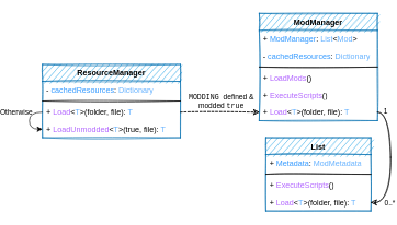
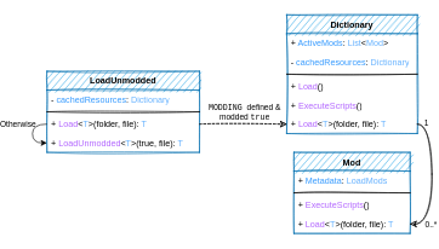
- <mxCell id="9" value="ModManager" style="swimlane;fontStyle=1;align=center;verticalAlign=top;childLayout=stackLayout;horizontal=1;startSize=26;horizontalStack=0;resizeParent=1;resizeParentMax=0;resizeLast=0;collapsible=1;marginBottom=0;shadow=0;glass=0;fillColor=#1ba1e2;strokeColor=#006EAF;sketch=1;labelBorderColor=none;labelBackgroundColor=none;hachureGap=7;rounded=0;" parent="1" vertex="1"><mxGeometry x="350" y="20" width="180" height="164" as="geometry"><mxRectangle x="420" y="630" width="110" height="26" as="alternateBounds" /></mxGeometry></mxCell>
+ <mxCell id="9" value="Dictionary" style="swimlane;fontStyle=1;align=center;verticalAlign=top;childLayout=stackLayout;horizontal=1;startSize=26;horizontalStack=0;resizeParent=1;resizeParentMax=0;resizeLast=0;collapsible=1;marginBottom=0;shadow=0;glass=0;fillColor=#1ba1e2;strokeColor=#006EAF;sketch=1;labelBorderColor=none;labelBackgroundColor=none;hachureGap=7;rounded=0;" parent="1" vertex="1"><mxGeometry x="350" y="20" width="180" height="164" as="geometry"><mxRectangle x="420" y="630" width="110" height="26" as="alternateBounds" /></mxGeometry></mxCell>
- <mxCell id="10" value="+ &lt;font color=&quot;#3399ff&quot;&gt;ModManager&lt;/font&gt;: &lt;font color=&quot;#66b2ff&quot;&gt;List&lt;/font&gt;&amp;lt;&lt;font color=&quot;#66b2ff&quot;&gt;Mod&lt;/font&gt;&amp;gt;" style="text;strokeColor=none;fillColor=none;align=left;verticalAlign=top;spacingLeft=4;spacingRight=4;overflow=hidden;rotatable=0;points=[[0,0.5],[1,0.5]];portConstraint=eastwest;sketch=1;html=1;" parent="9" vertex="1"><mxGeometry y="26" width="180" height="26" as="geometry" /></mxCell>
+ <mxCell id="10" value="+ &lt;font color=&quot;#3399ff&quot;&gt;ActiveMods&lt;/font&gt;: &lt;font color=&quot;#66b2ff&quot;&gt;List&lt;/font&gt;&amp;lt;&lt;font color=&quot;#66b2ff&quot;&gt;Mod&lt;/font&gt;&amp;gt;" style="text;strokeColor=none;fillColor=none;align=left;verticalAlign=top;spacingLeft=4;spacingRight=4;overflow=hidden;rotatable=0;points=[[0,0.5],[1,0.5]];portConstraint=eastwest;sketch=1;html=1;" parent="9" vertex="1"><mxGeometry y="26" width="180" height="26" as="geometry" /></mxCell>
- <mxCell id="2" value="ResourceManager" style="swimlane;fontStyle=1;align=center;verticalAlign=top;childLayout=stackLayout;horizontal=1;startSize=26;horizontalStack=0;resizeParent=1;resizeParentMax=0;resizeLast=0;collapsible=1;marginBottom=0;shadow=0;glass=0;fillColor=#1ba1e2;strokeColor=#006EAF;sketch=1;arcSize=2;hachureGap=7;" parent="1" vertex="1"><mxGeometry x="20" y="98" width="210" height="112" as="geometry" /></mxCell>
+ <mxCell id="2" value="LoadUnmodded" style="swimlane;fontStyle=1;align=center;verticalAlign=top;childLayout=stackLayout;horizontal=1;startSize=26;horizontalStack=0;resizeParent=1;resizeParentMax=0;resizeLast=0;collapsible=1;marginBottom=0;shadow=0;glass=0;fillColor=#1ba1e2;strokeColor=#006EAF;sketch=1;arcSize=2;hachureGap=7;" parent="1" vertex="1"><mxGeometry x="20" y="98" width="210" height="112" as="geometry" /></mxCell>
- <mxCell id="13" value="+ &lt;font color=&quot;#b266ff&quot;&gt;LoadMods&lt;/font&gt;()" style="text;strokeColor=none;fillColor=none;align=left;verticalAlign=top;spacingLeft=4;spacingRight=4;overflow=hidden;rotatable=0;points=[[0,0.5],[1,0.5]];portConstraint=eastwest;sketch=1;html=1;" parent="9" vertex="1"><mxGeometry y="86" width="180" height="26" as="geometry" /></mxCell>
+ <mxCell id="13" value="+ &lt;font color=&quot;#b266ff&quot;&gt;Load&lt;/font&gt;()" style="text;strokeColor=none;fillColor=none;align=left;verticalAlign=top;spacingLeft=4;spacingRight=4;overflow=hidden;rotatable=0;points=[[0,0.5],[1,0.5]];portConstraint=eastwest;sketch=1;html=1;" parent="9" vertex="1"><mxGeometry y="86" width="180" height="26" as="geometry" /></mxCell>
- <mxCell id="18" value="List" style="swimlane;fontStyle=1;align=center;verticalAlign=top;childLayout=stackLayout;horizontal=1;startSize=26;horizontalStack=0;resizeParent=1;resizeParentMax=0;resizeLast=0;collapsible=1;marginBottom=0;shadow=0;glass=0;fillColor=#1ba1e2;strokeColor=#006EAF;sketch=1;hachureGap=7;" parent="1" vertex="1"><mxGeometry x="360" y="210" width="160" height="112" as="geometry"><mxRectangle x="420" y="630" width="110" height="26" as="alternateBounds" /></mxGeometry></mxCell>
+ <mxCell id="18" value="Mod" style="swimlane;fontStyle=1;align=center;verticalAlign=top;childLayout=stackLayout;horizontal=1;startSize=26;horizontalStack=0;resizeParent=1;resizeParentMax=0;resizeLast=0;collapsible=1;marginBottom=0;shadow=0;glass=0;fillColor=#1ba1e2;strokeColor=#006EAF;sketch=1;hachureGap=7;" parent="1" vertex="1"><mxGeometry x="360" y="210" width="160" height="112" as="geometry"><mxRectangle x="420" y="630" width="110" height="26" as="alternateBounds" /></mxGeometry></mxCell>
- <mxCell id="19" value="+ &lt;font color=&quot;#3399ff&quot;&gt;Metadata&lt;/font&gt;: &lt;font color=&quot;#66b2ff&quot;&gt;ModMetadata&lt;/font&gt;" style="text;strokeColor=none;fillColor=none;align=left;verticalAlign=top;spacingLeft=4;spacingRight=4;overflow=hidden;rotatable=0;points=[[0,0.5],[1,0.5]];portConstraint=eastwest;sketch=1;labelBorderColor=none;labelBackgroundColor=none;html=1;" parent="18" vertex="1"><mxGeometry y="26" width="160" height="26" as="geometry" /></mxCell>
+ <mxCell id="19" value="+ &lt;font color=&quot;#3399ff&quot;&gt;Metadata&lt;/font&gt;: &lt;font color=&quot;#66b2ff&quot;&gt;LoadMods&lt;/font&gt;" style="text;strokeColor=none;fillColor=none;align=left;verticalAlign=top;spacingLeft=4;spacingRight=4;overflow=hidden;rotatable=0;points=[[0,0.5],[1,0.5]];portConstraint=eastwest;sketch=1;labelBorderColor=none;labelBackgroundColor=none;html=1;" parent="18" vertex="1"><mxGeometry y="26" width="160" height="26" as="geometry" /></mxCell>
